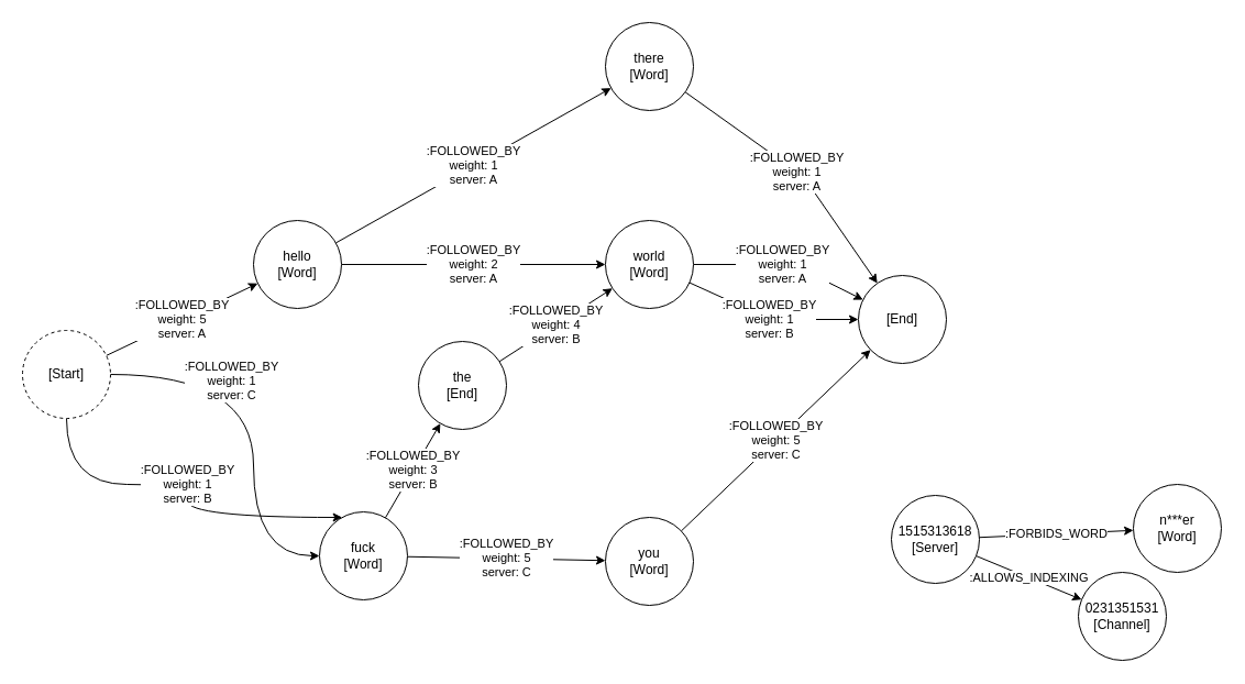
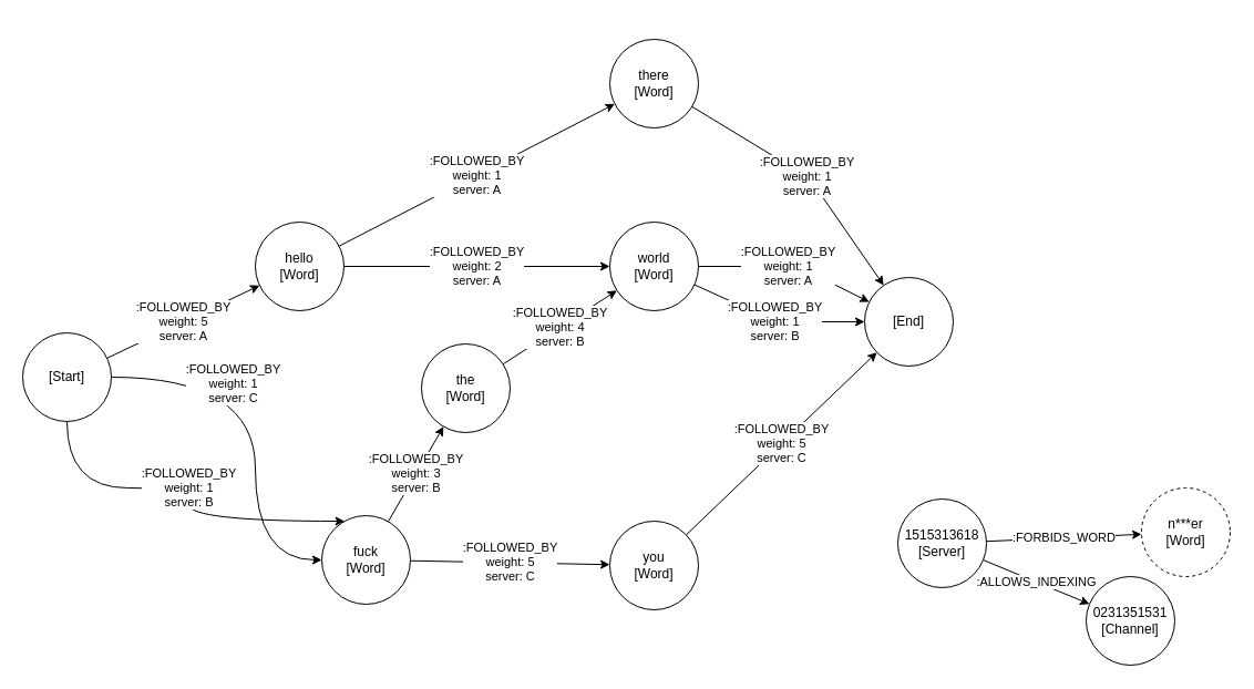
- <mxCell id="9" value="there&lt;div&gt;[Word]&lt;/div&gt;" style="ellipse;whiteSpace=wrap;html=1;aspect=fixed;" parent="1" vertex="1"><mxGeometry x="550" width="80" height="80" as="geometry" y="20" /></mxCell>
+ <mxCell id="9" value="there&lt;div&gt;[Word]&lt;/div&gt;" style="ellipse;whiteSpace=wrap;html=1;aspect=fixed;" parent="1" vertex="1"><mxGeometry x="550" y="35" width="80" height="80" as="geometry" /></mxCell>
- <mxCell id="20" value="[Start]" style="ellipse;whiteSpace=wrap;html=1;aspect=fixed;dashed=1;" parent="1" vertex="1"><mxGeometry y="300" width="80" height="80" as="geometry" x="20" /></mxCell>
+ <mxCell id="20" value="[Start]" style="ellipse;whiteSpace=wrap;html=1;aspect=fixed;" parent="1" vertex="1"><mxGeometry y="300" width="80" height="80" as="geometry" x="20" /></mxCell>
- <mxCell id="14" value="&lt;div&gt;the&lt;br&gt;[End]&lt;/div&gt;" style="ellipse;whiteSpace=wrap;html=1;aspect=fixed;" parent="1" vertex="1"><mxGeometry x="380" y="310" width="80" height="80" as="geometry" /></mxCell>
+ <mxCell id="14" value="&lt;div&gt;the&lt;br&gt;[Word]&lt;/div&gt;" style="ellipse;whiteSpace=wrap;html=1;aspect=fixed;" parent="1" vertex="1"><mxGeometry x="380" y="310" width="80" height="80" as="geometry" /></mxCell>
- <mxCell id="25" value="n***er&lt;div&gt;[Word]&lt;/div&gt;" style="ellipse;whiteSpace=wrap;html=1;" vertex="1" parent="1"><mxGeometry x="1030" y="440" width="80" height="80" as="geometry" /></mxCell>
+ <mxCell id="25" value="n***er&lt;div&gt;[Word]&lt;/div&gt;" style="ellipse;whiteSpace=wrap;html=1;dashed=1;" vertex="1" parent="1"><mxGeometry x="1030" y="440" width="80" height="80" as="geometry" /></mxCell>
